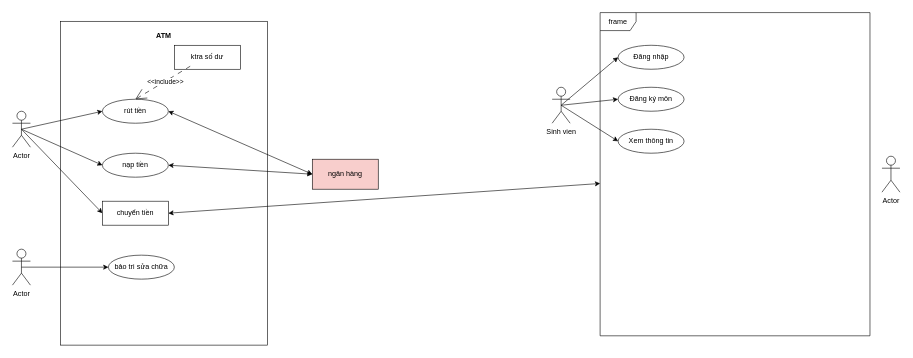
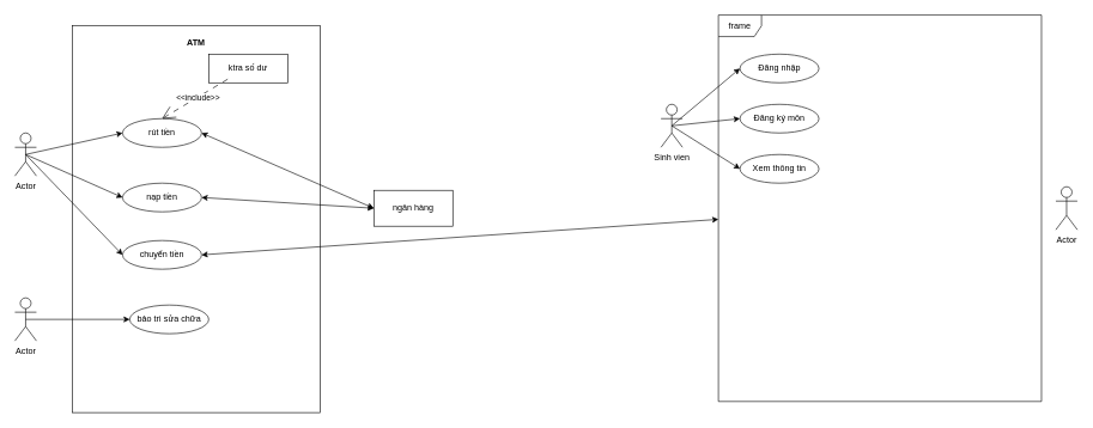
- <mxCell id="8" value="ngân hàng" style="html=1;whiteSpace=wrap;fillColor=#f8cecc;" parent="1" vertex="1"><mxGeometry x="520" y="265" width="110" height="50" as="geometry" /></mxCell>
+ <mxCell id="8" value="ngân hàng" style="html=1;whiteSpace=wrap;" parent="1" vertex="1"><mxGeometry x="520" y="265" width="110" height="50" as="geometry" /></mxCell>
- <mxCell id="15" value="chuyển tiền" style="whiteSpace=wrap;html=1;rounded=0;" parent="1" vertex="1"><mxGeometry x="170" y="335" width="110" height="40" as="geometry" /></mxCell>
+ <mxCell id="15" value="chuyển tiền" style="ellipse;whiteSpace=wrap;html=1;" parent="1" vertex="1"><mxGeometry x="170" y="335" width="110" height="40" as="geometry" /></mxCell>
